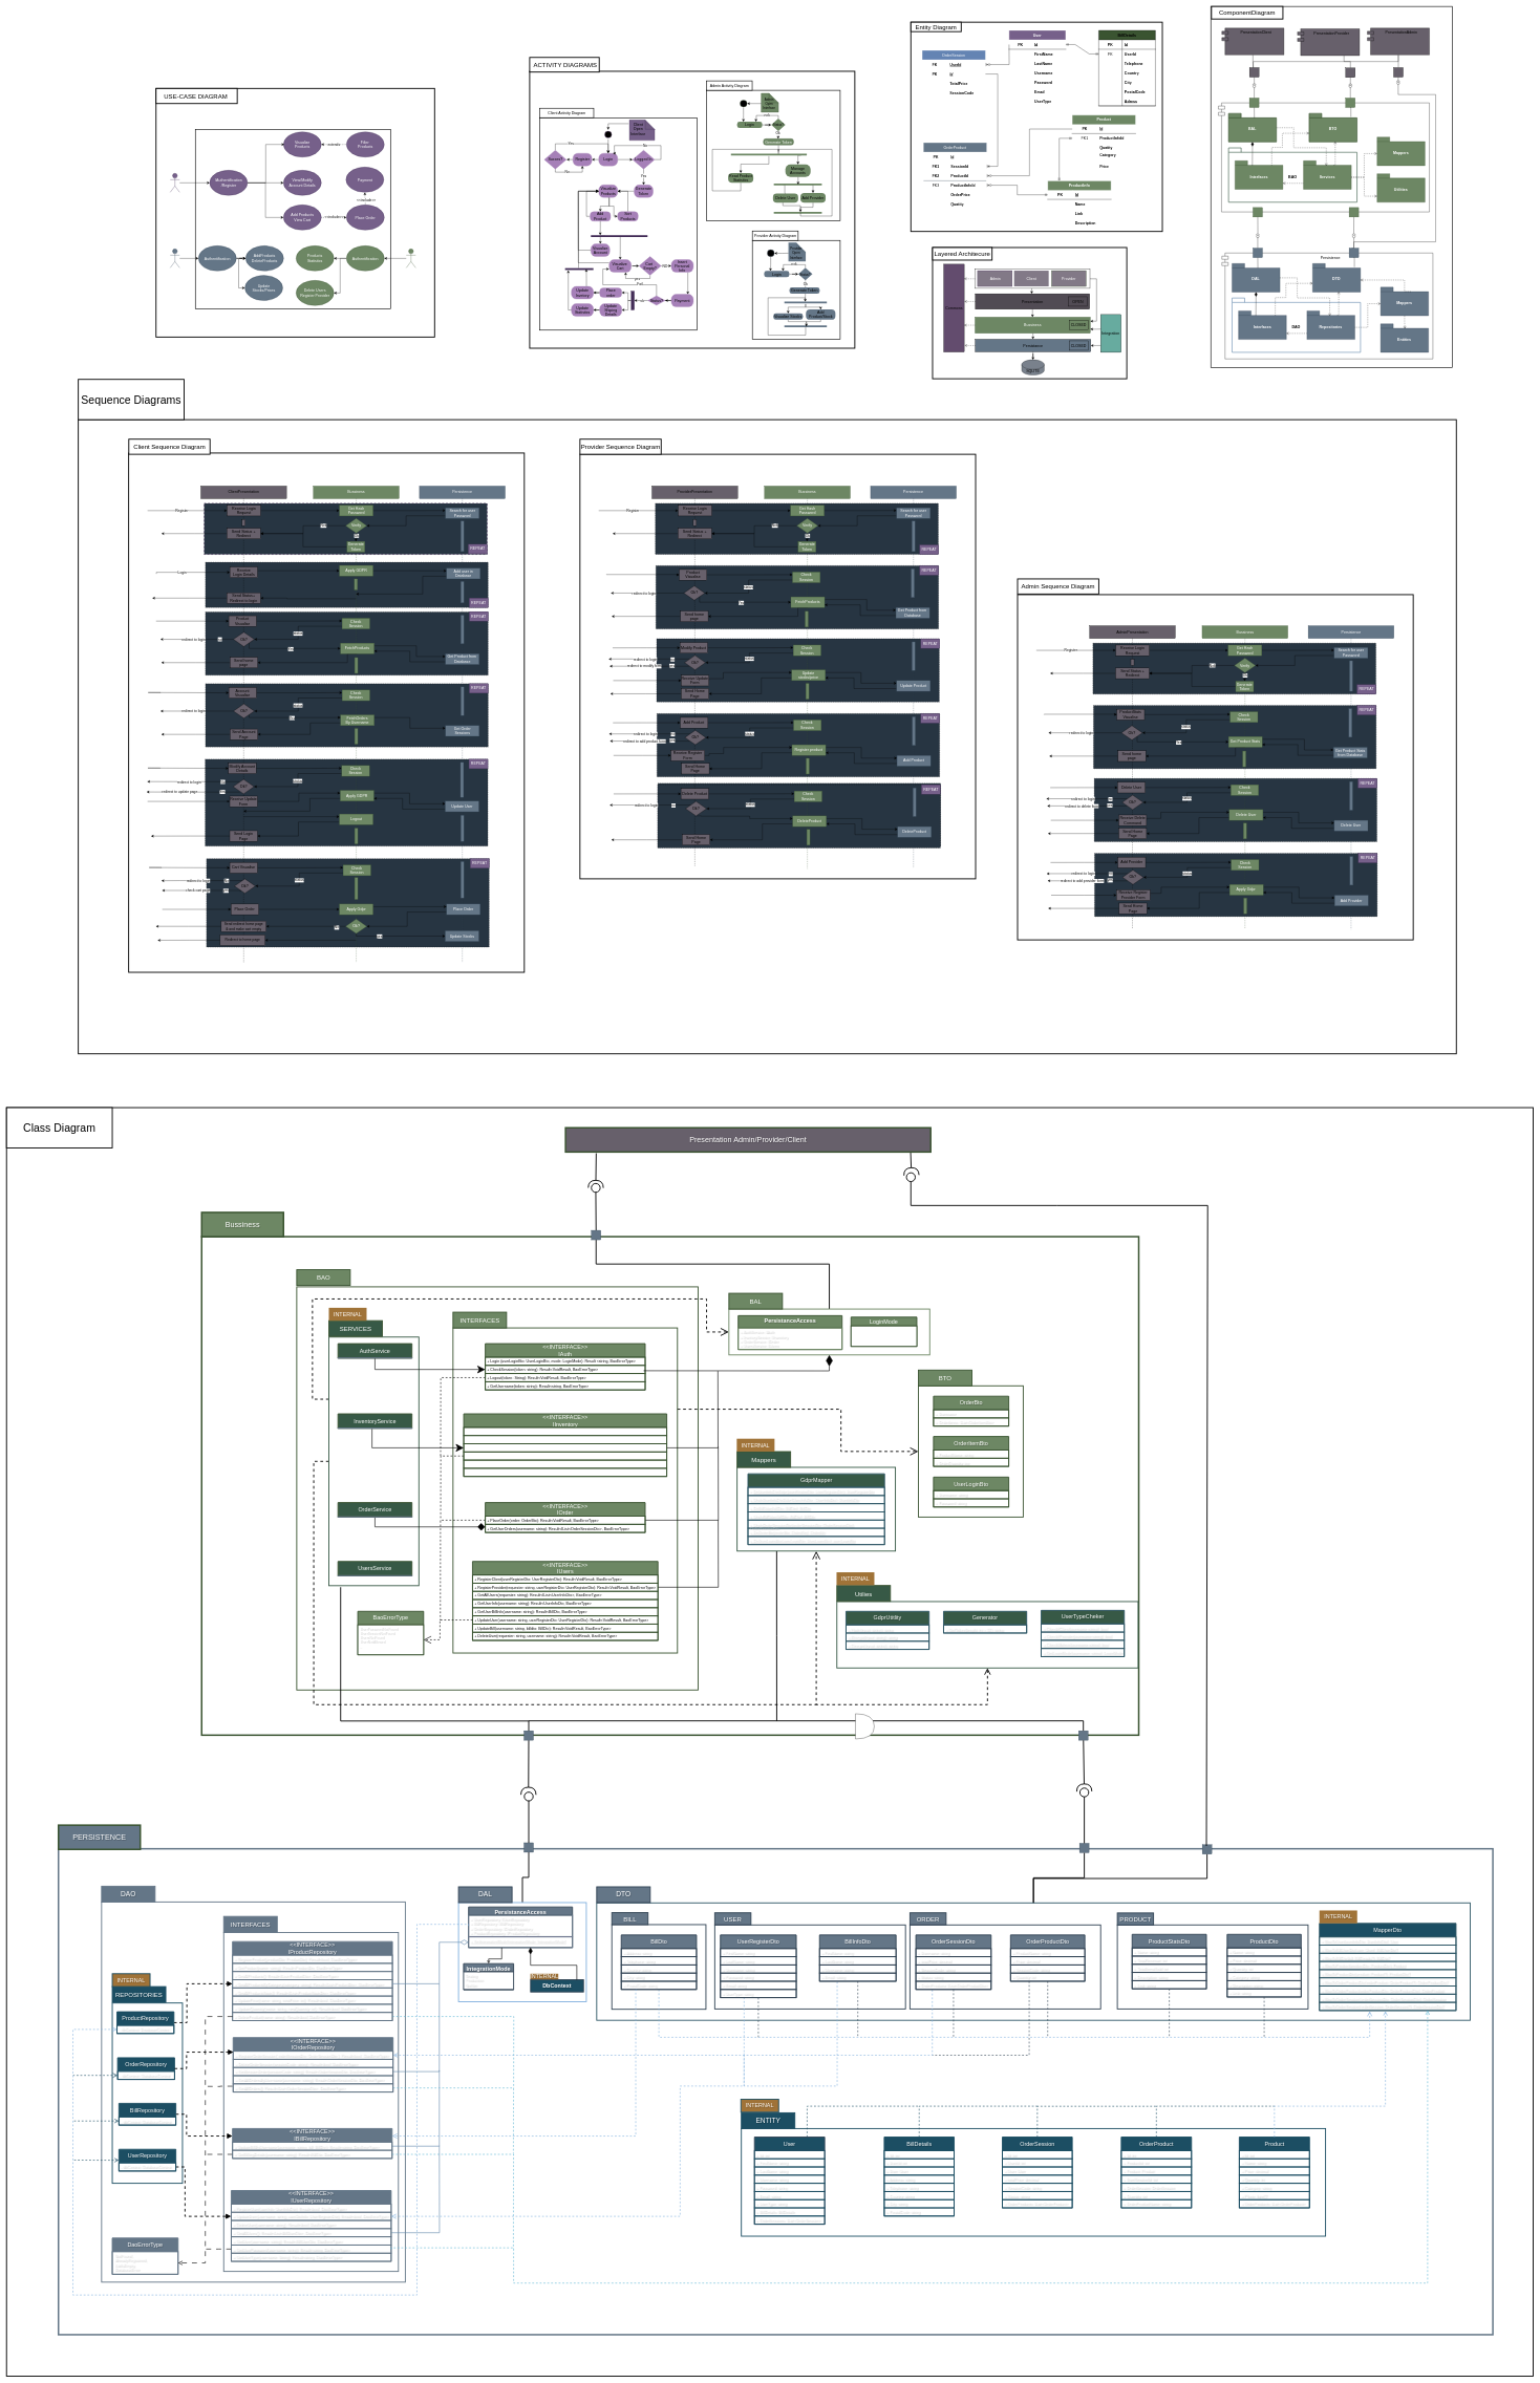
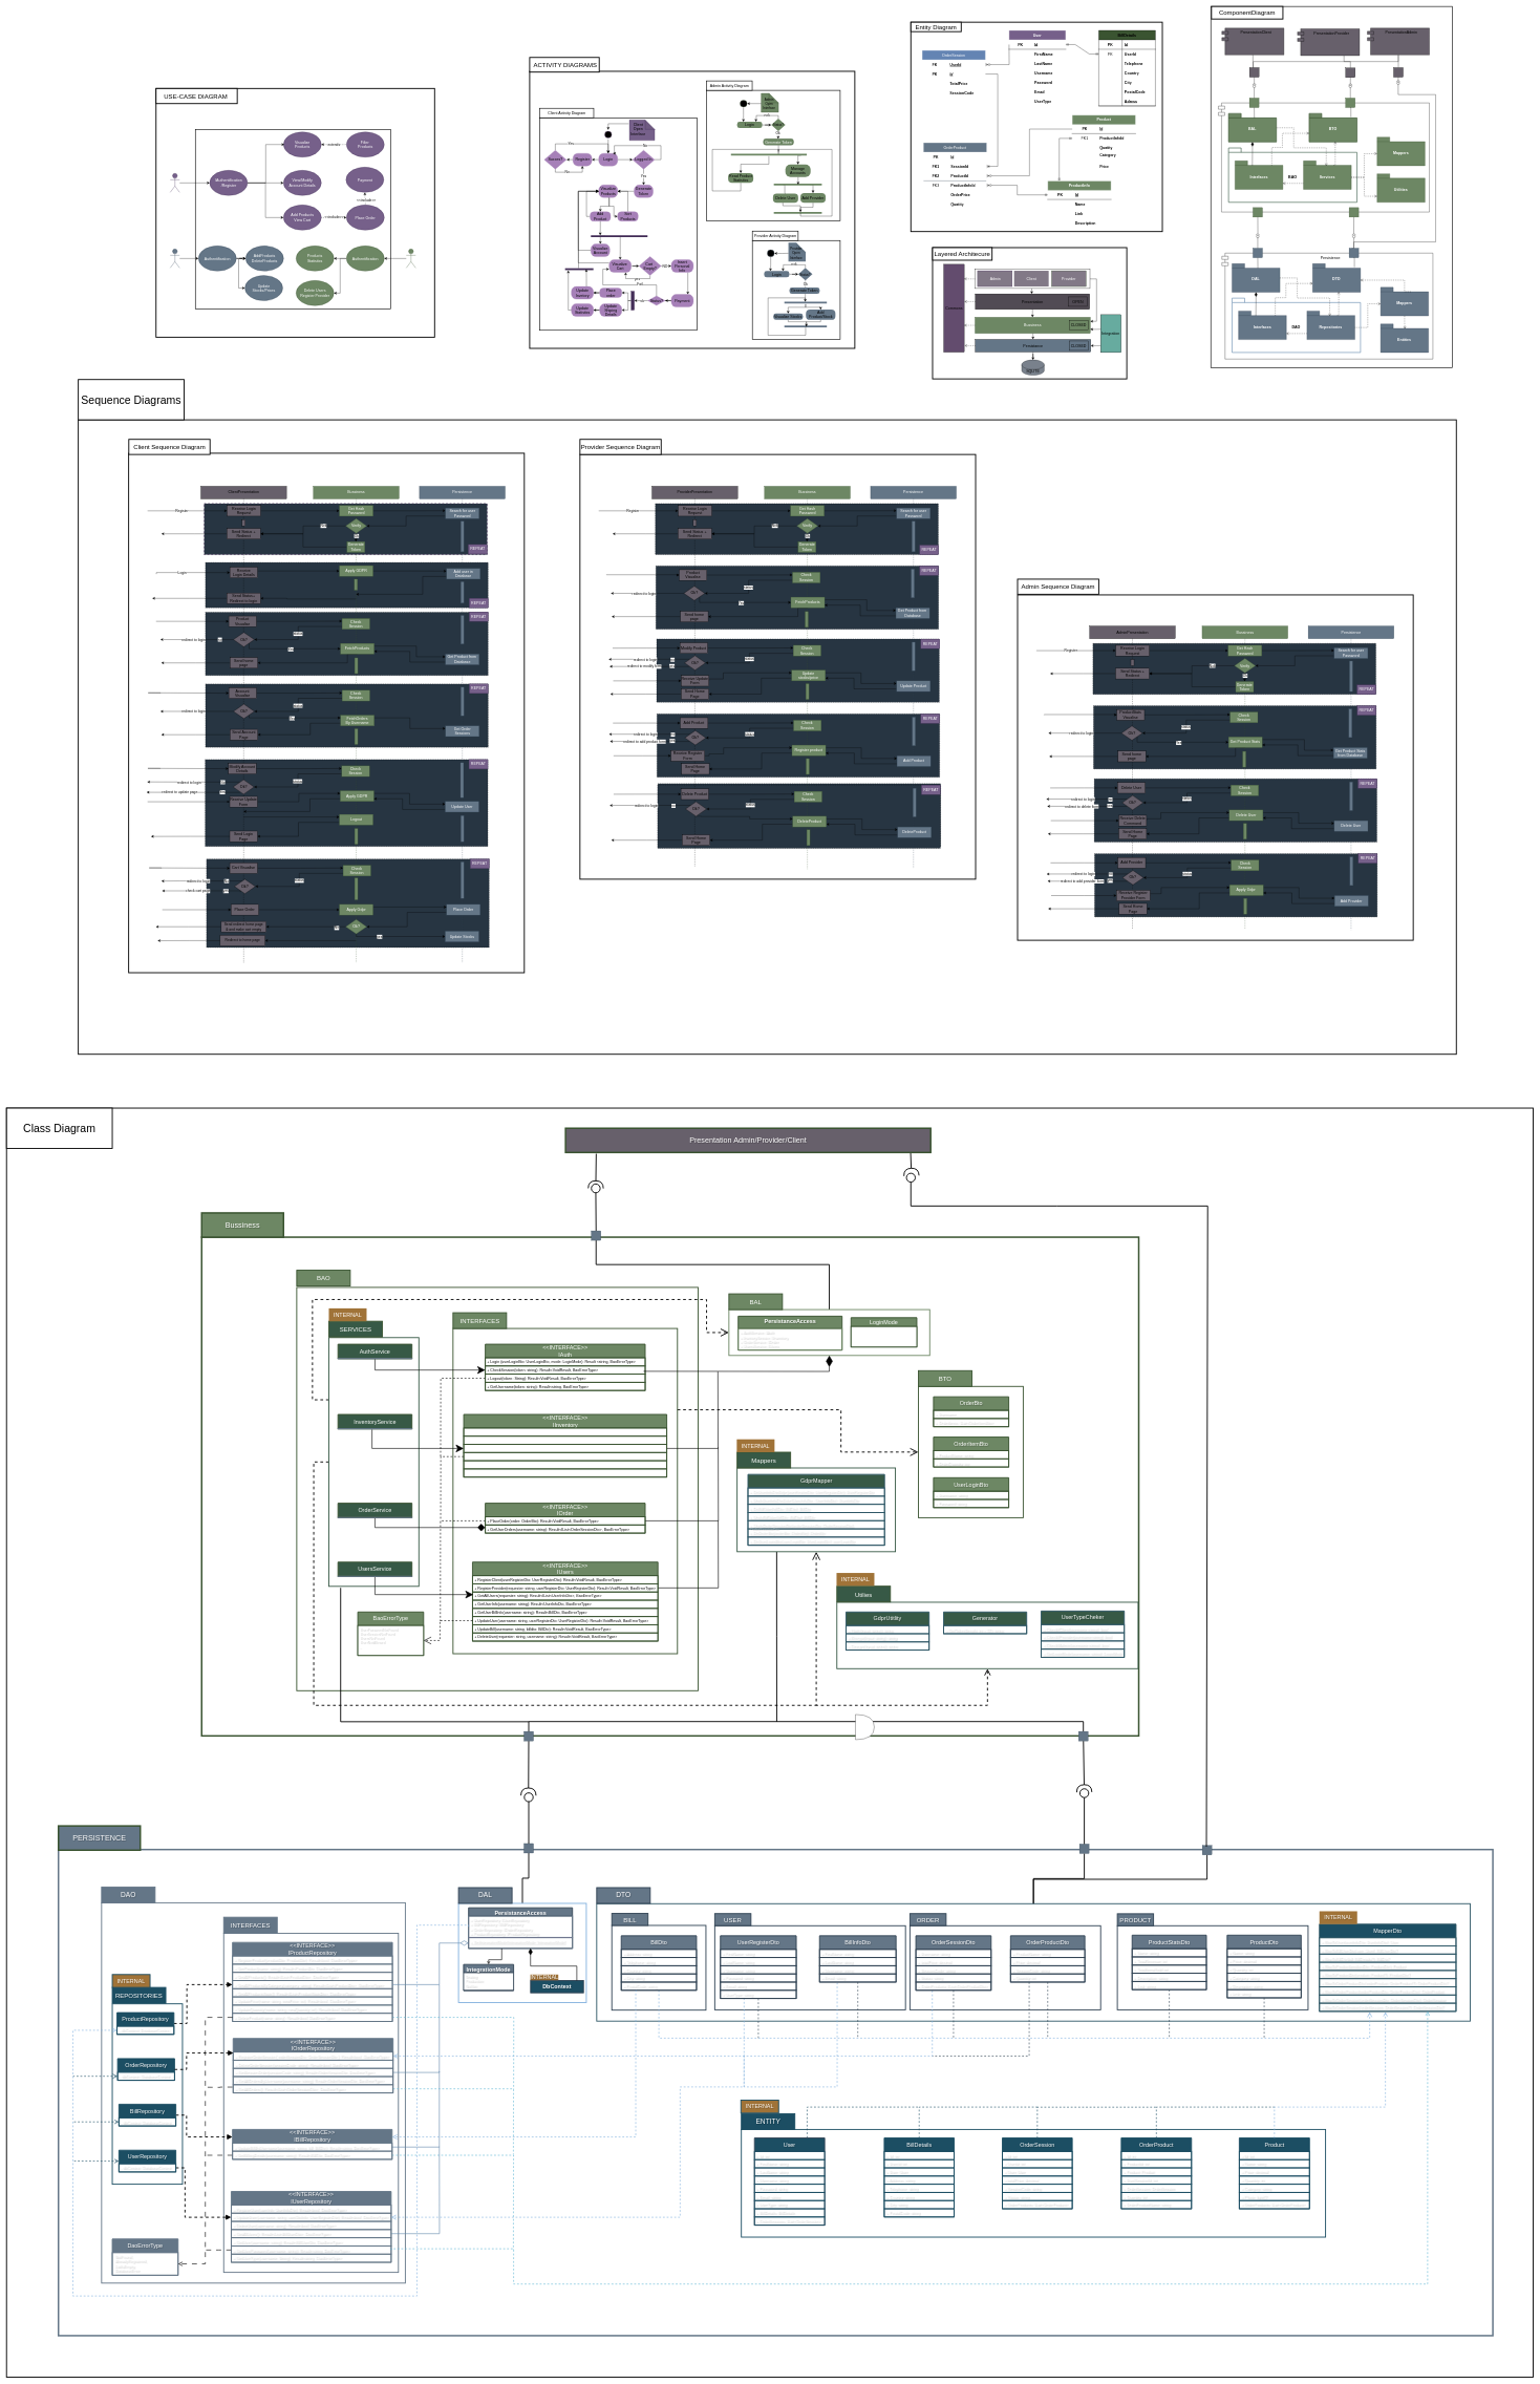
+ <mxCell id="912" style="edgeStyle=orthogonalEdgeStyle;rounded=0;orthogonalLoop=1;jettySize=auto;html=1;entryX=0.004;entryY=0.315;entryDx=0;entryDy=0;entryPerimeter=0;endSize=20;strokeWidth=2;labelBackgroundColor=none;fontFamily=Helvetica;" parent="1" source="913" target="897" edge="1"><mxGeometry relative="1" as="geometry"><Array as="points"><mxPoint x="1191" y="5064" /></Array></mxGeometry></mxCell>
